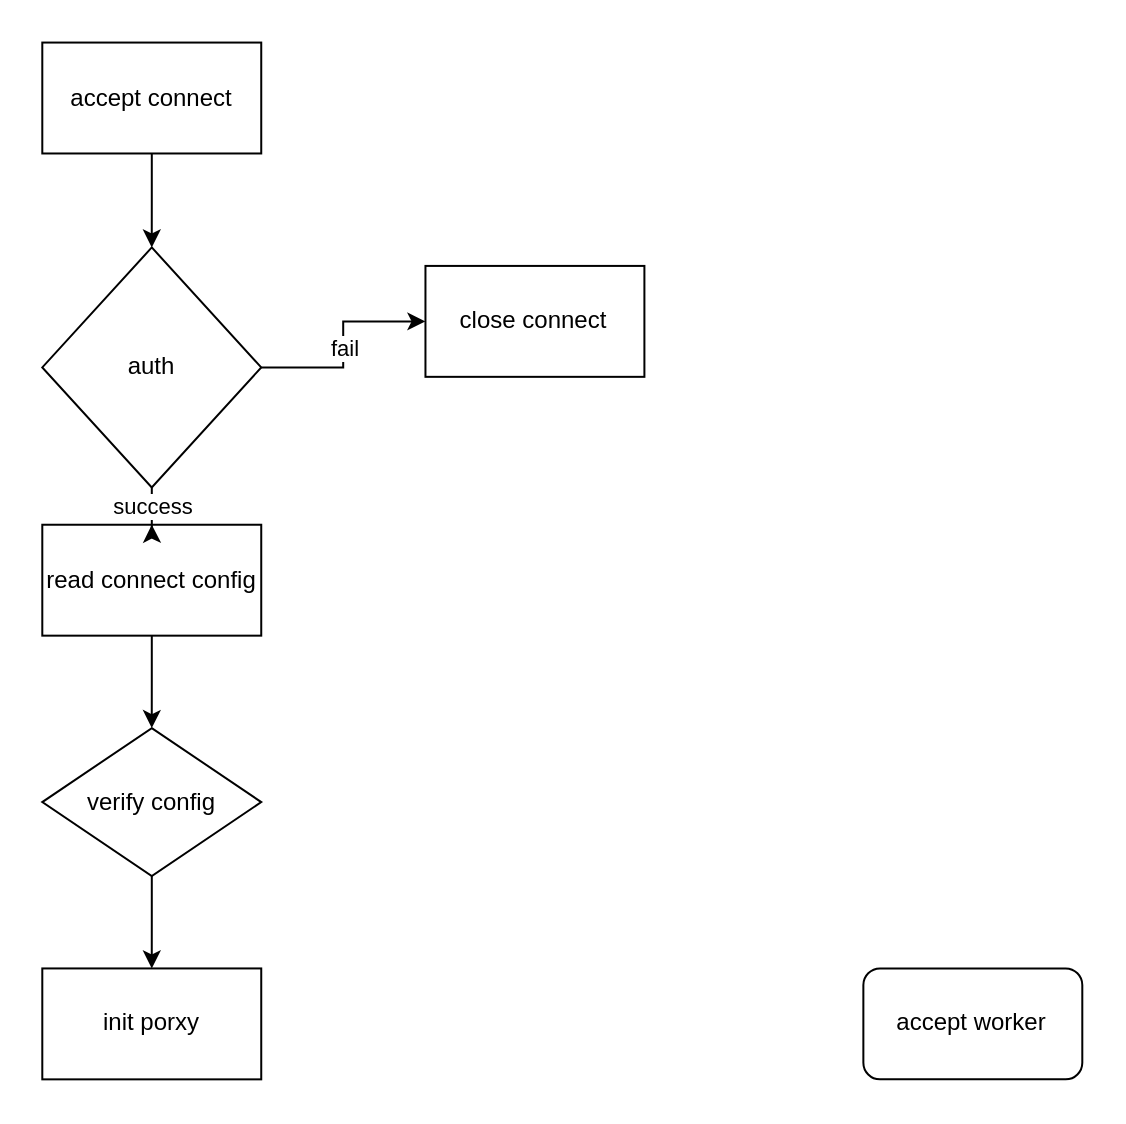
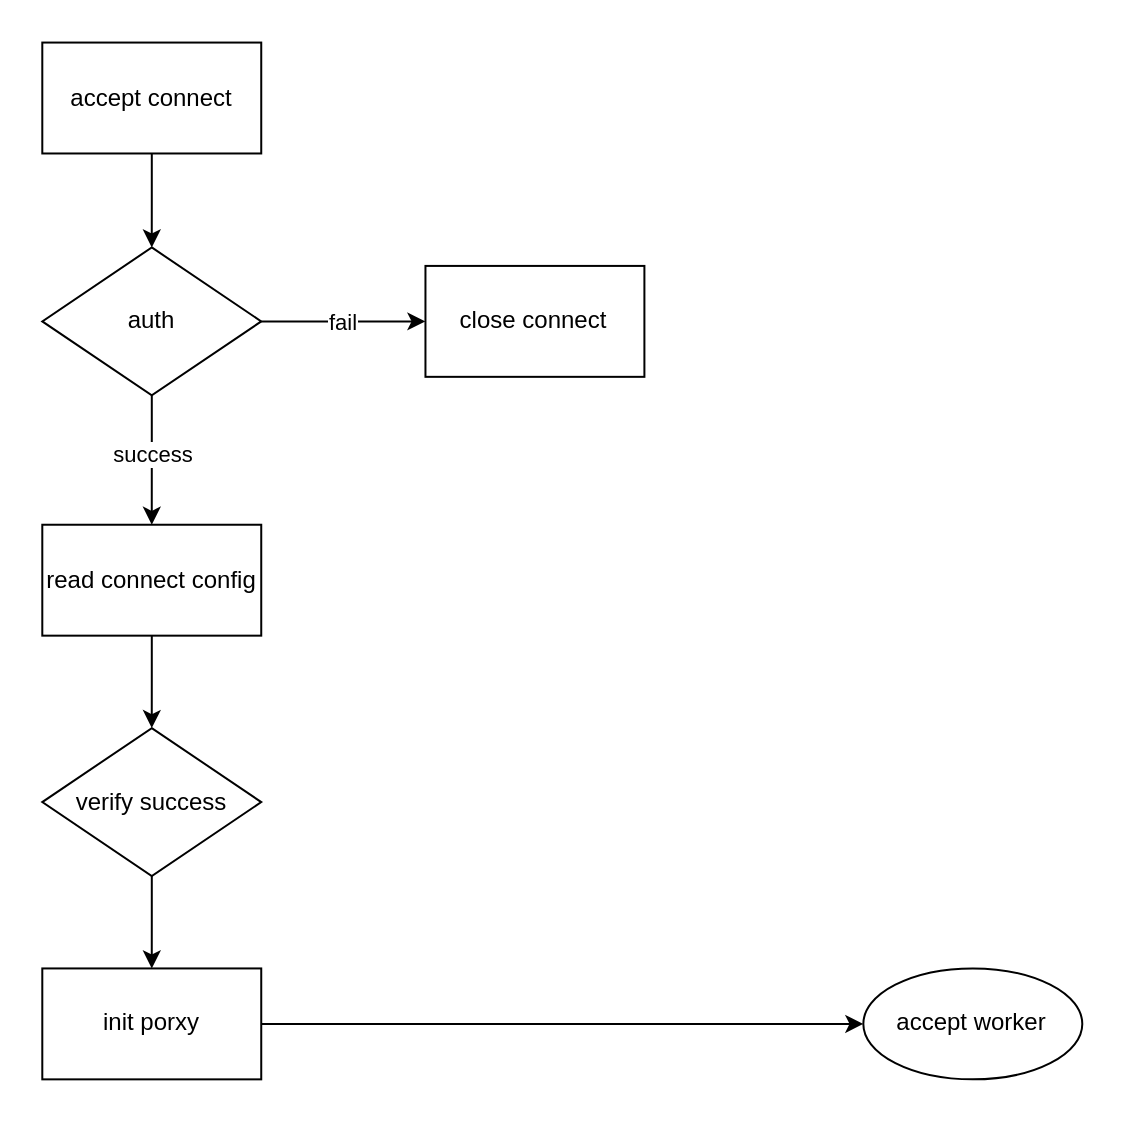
- <mxCell id="3" value="auth" style="rhombus;whiteSpace=wrap;html=1;" vertex="1" parent="1"><mxGeometry x="20.649" y="123.218" width="109.474" height="120" as="geometry" /></mxCell>
+ <mxCell id="3" value="auth" style="rhombus;whiteSpace=wrap;html=1;" vertex="1" parent="1"><mxGeometry x="20.649" y="123.218" width="109.474" height="73.95" as="geometry" /></mxCell>
- <mxCell id="11" value="verify config" style="rhombus;whiteSpace=wrap;html=1;" vertex="1" parent="1"><mxGeometry x="20.649" y="363.555" width="109.474" height="73.95" as="geometry" /></mxCell>
+ <mxCell id="11" value="verify success" style="rhombus;whiteSpace=wrap;html=1;" vertex="1" parent="1"><mxGeometry x="20.649" y="363.555" width="109.474" height="73.95" as="geometry" /></mxCell>
+ <mxCell id="16" style="edgeStyle=orthogonalEdgeStyle;rounded=0;orthogonalLoop=1;jettySize=auto;html=1;entryX=0;entryY=0.5;entryDx=0;entryDy=0;" edge="1" parent="1" source="13" target="15"><mxGeometry relative="1" as="geometry" /></mxCell>
- <mxCell id="15" value="accept worker" style="rounded=1;whiteSpace=wrap;html=1;" vertex="1" parent="1"><mxGeometry x="431.175" y="483.723" width="109.474" height="55.462" as="geometry" /></mxCell>
+ <mxCell id="15" value="accept worker" style="ellipse;whiteSpace=wrap;html=1;" vertex="1" parent="1"><mxGeometry x="431.175" y="483.723" width="109.474" height="55.462" as="geometry" /></mxCell>
